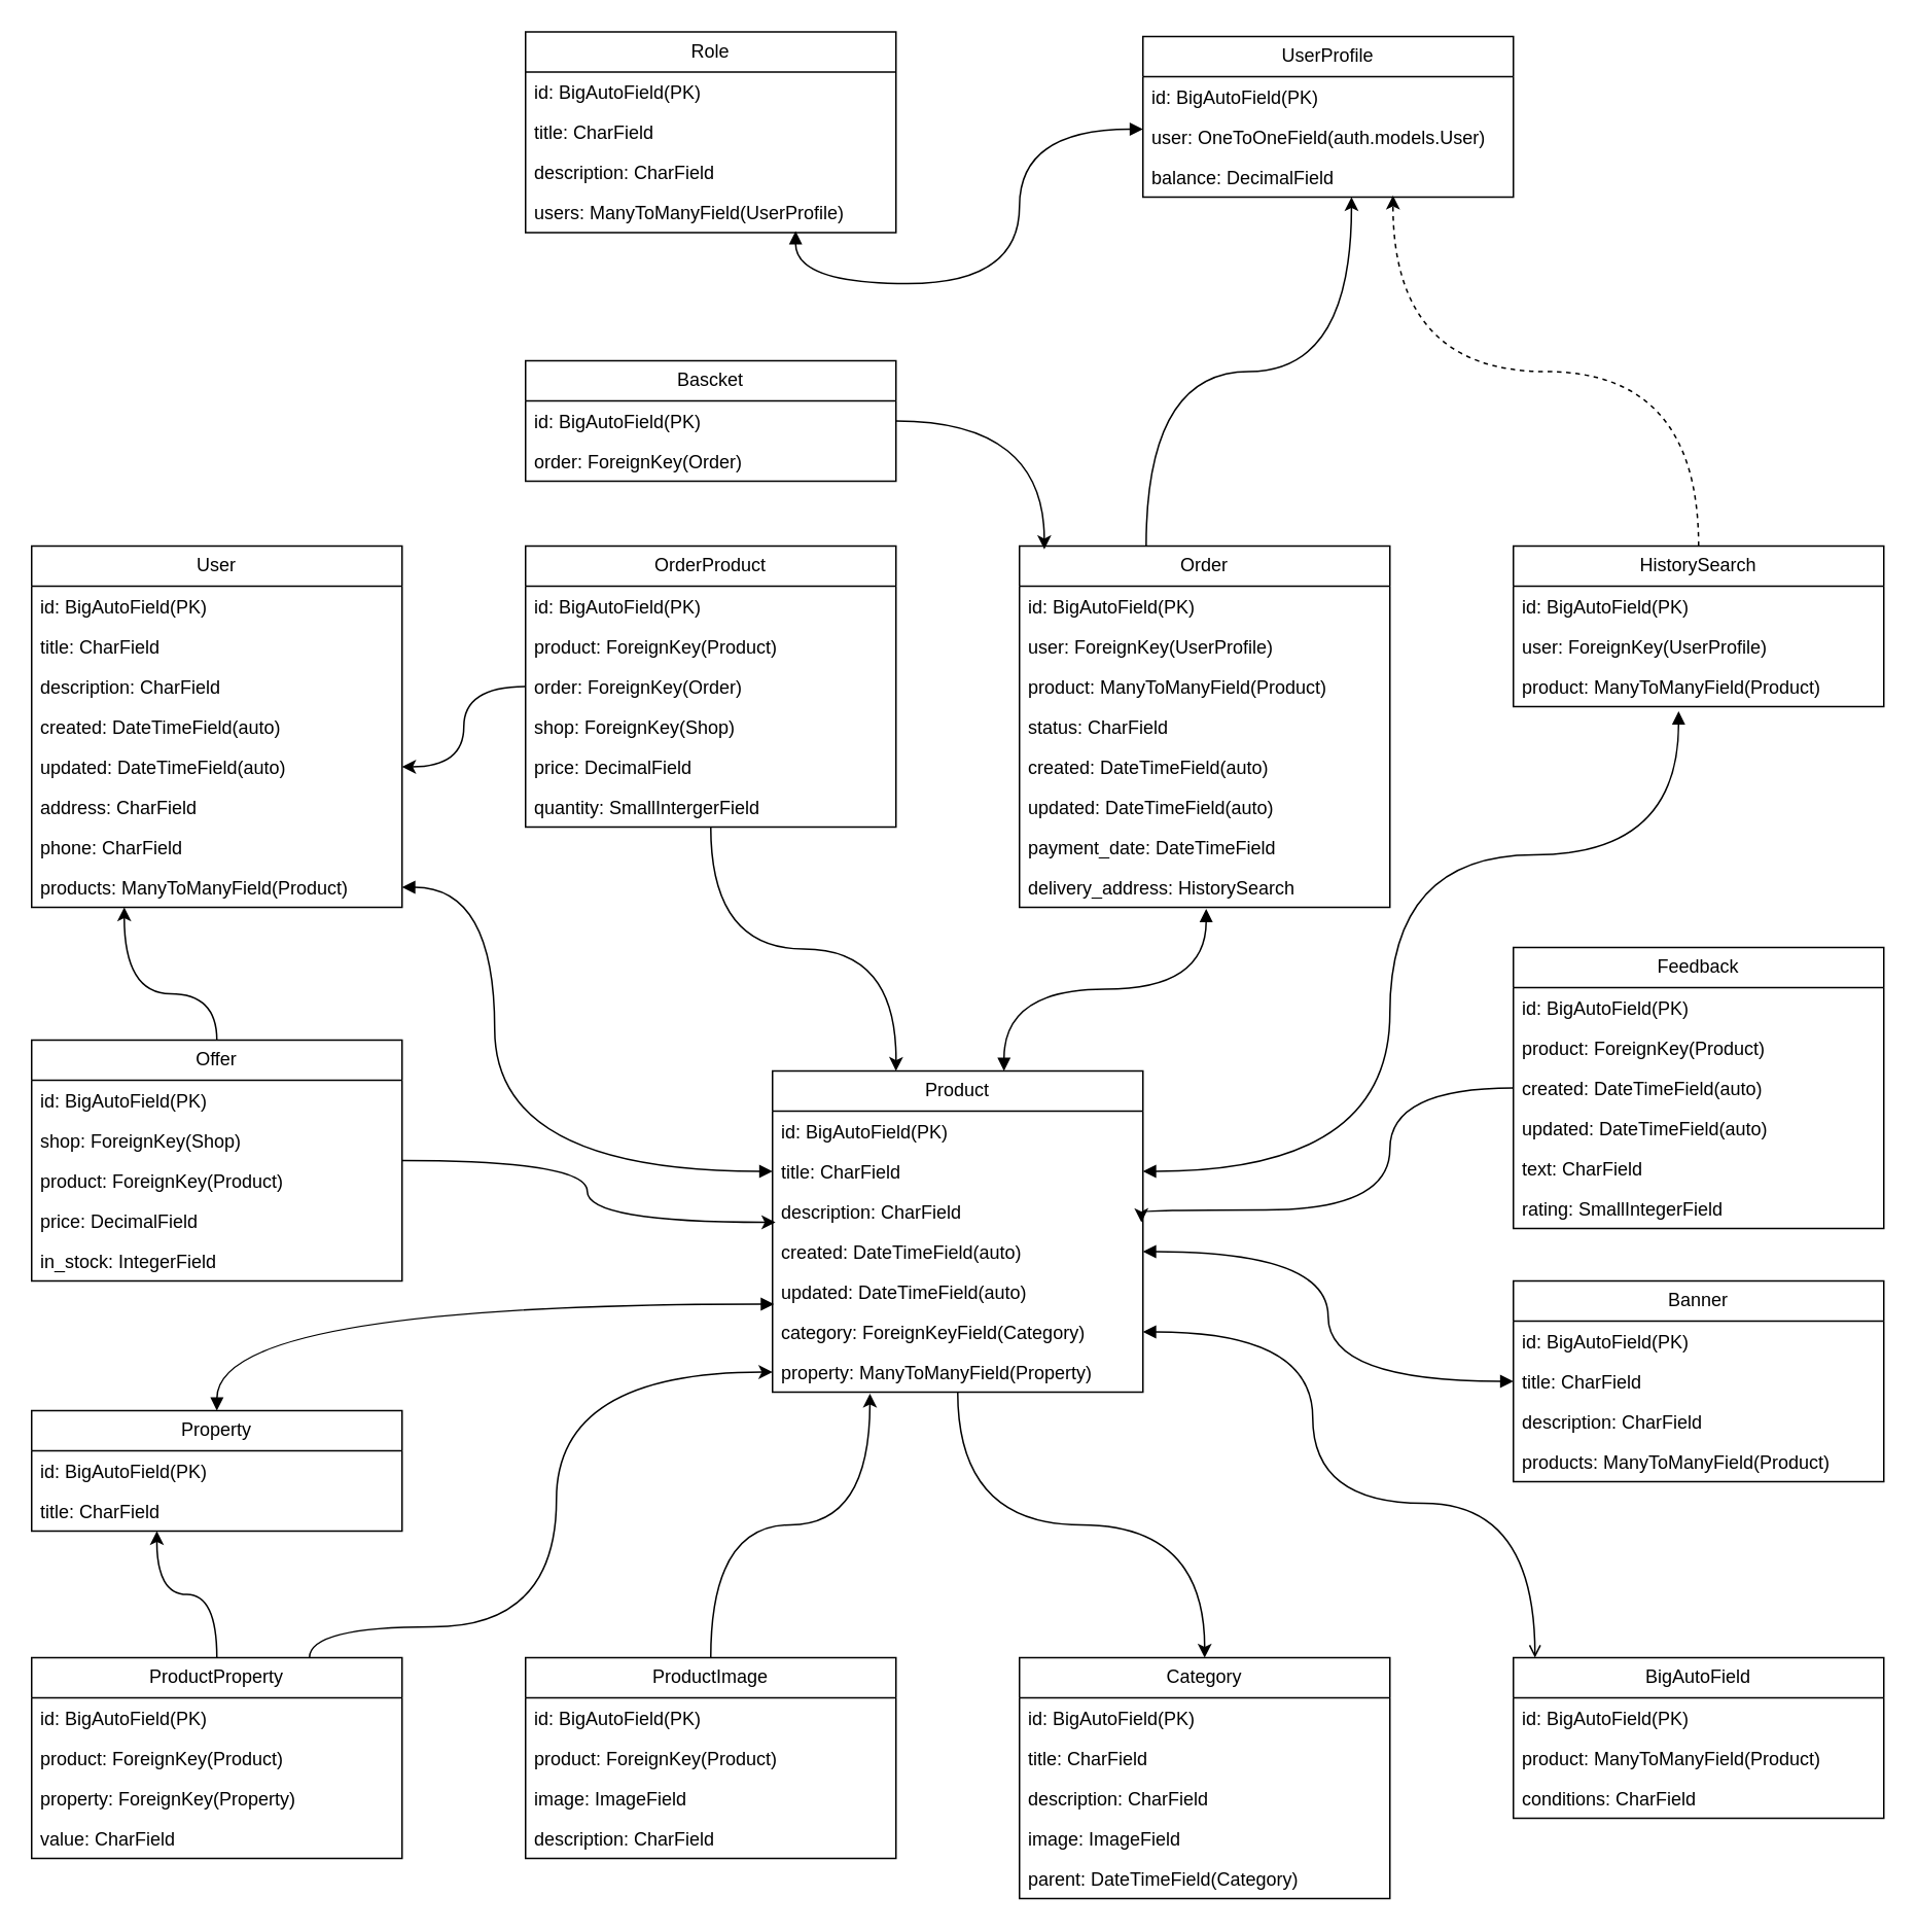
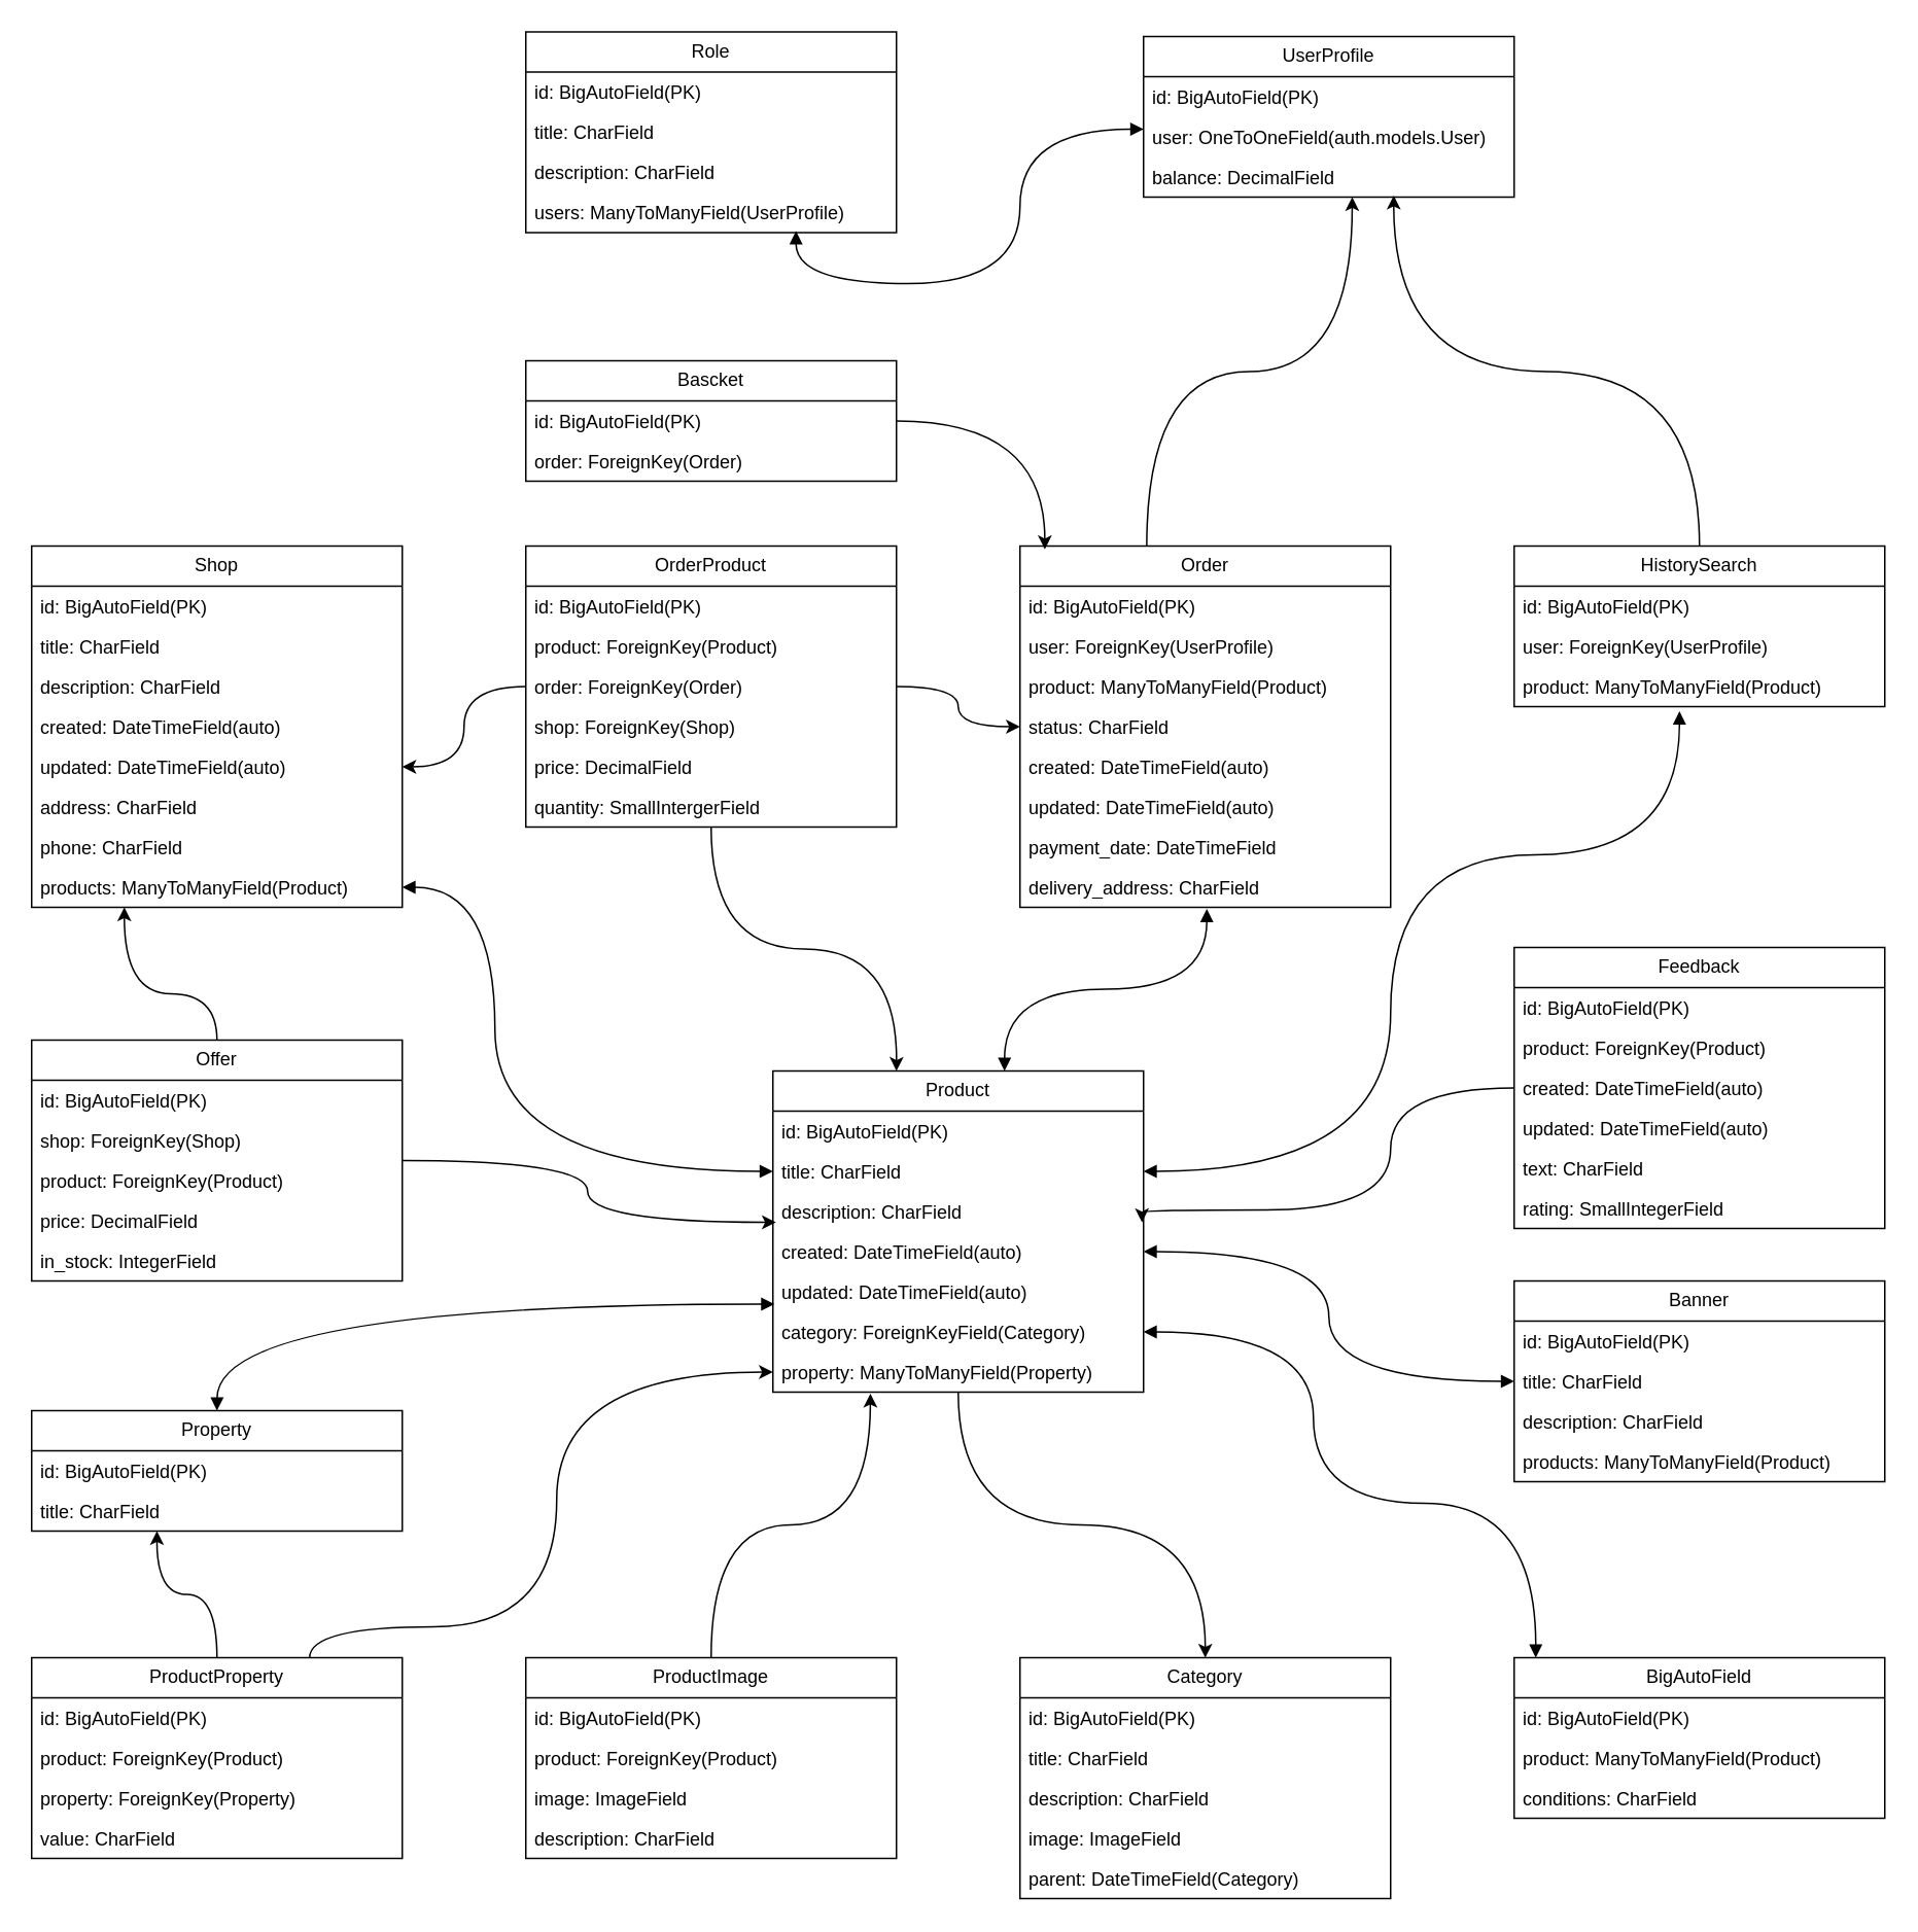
- <mxCell id="86" style="edgeStyle=orthogonalEdgeStyle;rounded=0;orthogonalLoop=1;jettySize=auto;html=1;entryX=0.675;entryY=0.962;entryDx=0;entryDy=0;curved=1;entryPerimeter=0;dashed=1;" parent="1" source="87" target="21" edge="1"><mxGeometry relative="1" as="geometry" /></mxCell>
+ <mxCell id="86" style="edgeStyle=orthogonalEdgeStyle;rounded=0;orthogonalLoop=1;jettySize=auto;html=1;entryX=0.675;entryY=0.962;entryDx=0;entryDy=0;curved=1;entryPerimeter=0;" parent="1" source="87" target="21" edge="1"><mxGeometry relative="1" as="geometry" /></mxCell>
- <mxCell id="22" value="User" style="swimlane;fontStyle=0;childLayout=stackLayout;horizontal=1;startSize=26;fillColor=none;horizontalStack=0;resizeParent=1;resizeParentMax=0;resizeLast=0;collapsible=1;marginBottom=0;whiteSpace=wrap;html=1;" parent="1" vertex="1"><mxGeometry x="20" y="353" width="240" height="234" as="geometry" /></mxCell>
+ <mxCell id="22" value="Shop" style="swimlane;fontStyle=0;childLayout=stackLayout;horizontal=1;startSize=26;fillColor=none;horizontalStack=0;resizeParent=1;resizeParentMax=0;resizeLast=0;collapsible=1;marginBottom=0;whiteSpace=wrap;html=1;" parent="1" vertex="1"><mxGeometry x="20" y="353" width="240" height="234" as="geometry" /></mxCell>
+ <mxCell id="96" style="edgeStyle=orthogonalEdgeStyle;rounded=0;orthogonalLoop=1;jettySize=auto;html=1;entryX=0;entryY=0.5;entryDx=0;entryDy=0;curved=1;" parent="1" source="98" target="81" edge="1"><mxGeometry relative="1" as="geometry"><mxPoint x="630" y="453" as="targetPoint" /></mxGeometry></mxCell>
- <mxCell id="85" value="delivery_address: HistorySearch" style="text;strokeColor=none;fillColor=none;align=left;verticalAlign=top;spacingLeft=4;spacingRight=4;overflow=hidden;rotatable=0;points=[[0,0.5],[1,0.5]];portConstraint=eastwest;whiteSpace=wrap;html=1;" parent="77" vertex="1"><mxGeometry y="208" width="240" height="26" as="geometry" /></mxCell>
+ <mxCell id="85" value="delivery_address: CharField" style="text;strokeColor=none;fillColor=none;align=left;verticalAlign=top;spacingLeft=4;spacingRight=4;overflow=hidden;rotatable=0;points=[[0,0.5],[1,0.5]];portConstraint=eastwest;whiteSpace=wrap;html=1;" parent="77" vertex="1"><mxGeometry y="208" width="240" height="26" as="geometry" /></mxCell>
- <mxCell id="109" value="" style="endArrow=open;startArrow=block;endFill=1;startFill=1;html=1;rounded=0;edgeStyle=orthogonalEdgeStyle;curved=1;exitX=1;exitY=0.5;exitDx=0;exitDy=0;" parent="1" source="46" target="91" edge="1"><mxGeometry width="160" relative="1" as="geometry"><mxPoint x="770" y="933" as="sourcePoint" /><mxPoint x="994" y="1063" as="targetPoint" /><Array as="points"><mxPoint x="850" y="862" /><mxPoint x="850" y="973" /><mxPoint x="994" y="973" /></Array></mxGeometry></mxCell>
+ <mxCell id="109" value="" style="endArrow=block;startArrow=block;endFill=1;startFill=1;html=1;rounded=0;edgeStyle=orthogonalEdgeStyle;curved=1;exitX=1;exitY=0.5;exitDx=0;exitDy=0;" parent="1" source="46" target="91" edge="1"><mxGeometry width="160" relative="1" as="geometry"><mxPoint x="770" y="933" as="sourcePoint" /><mxPoint x="994" y="1063" as="targetPoint" /><Array as="points"><mxPoint x="850" y="862" /><mxPoint x="850" y="973" /><mxPoint x="994" y="973" /></Array></mxGeometry></mxCell>
